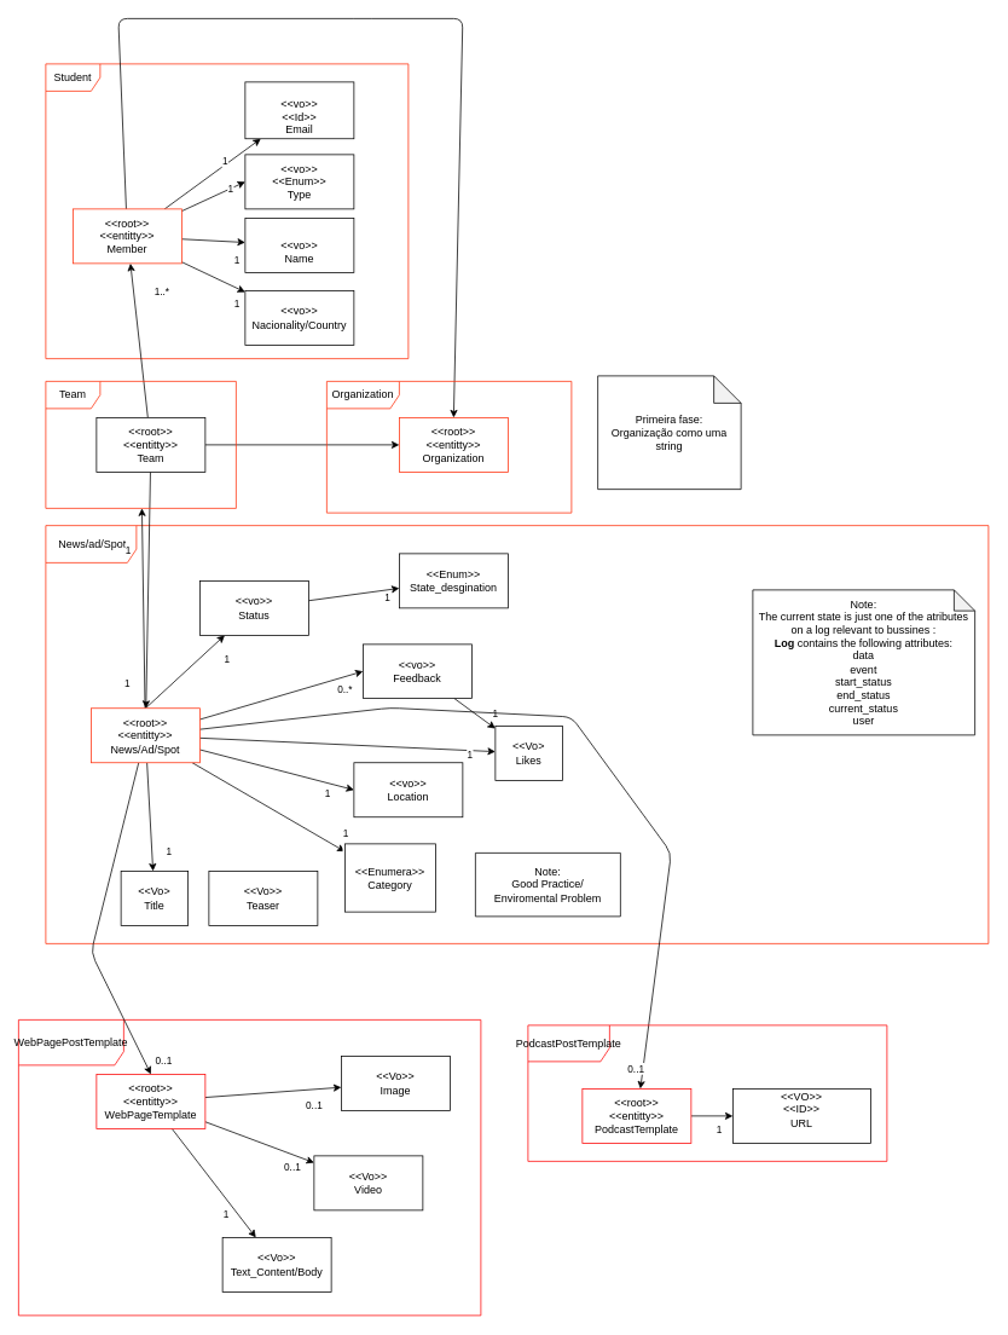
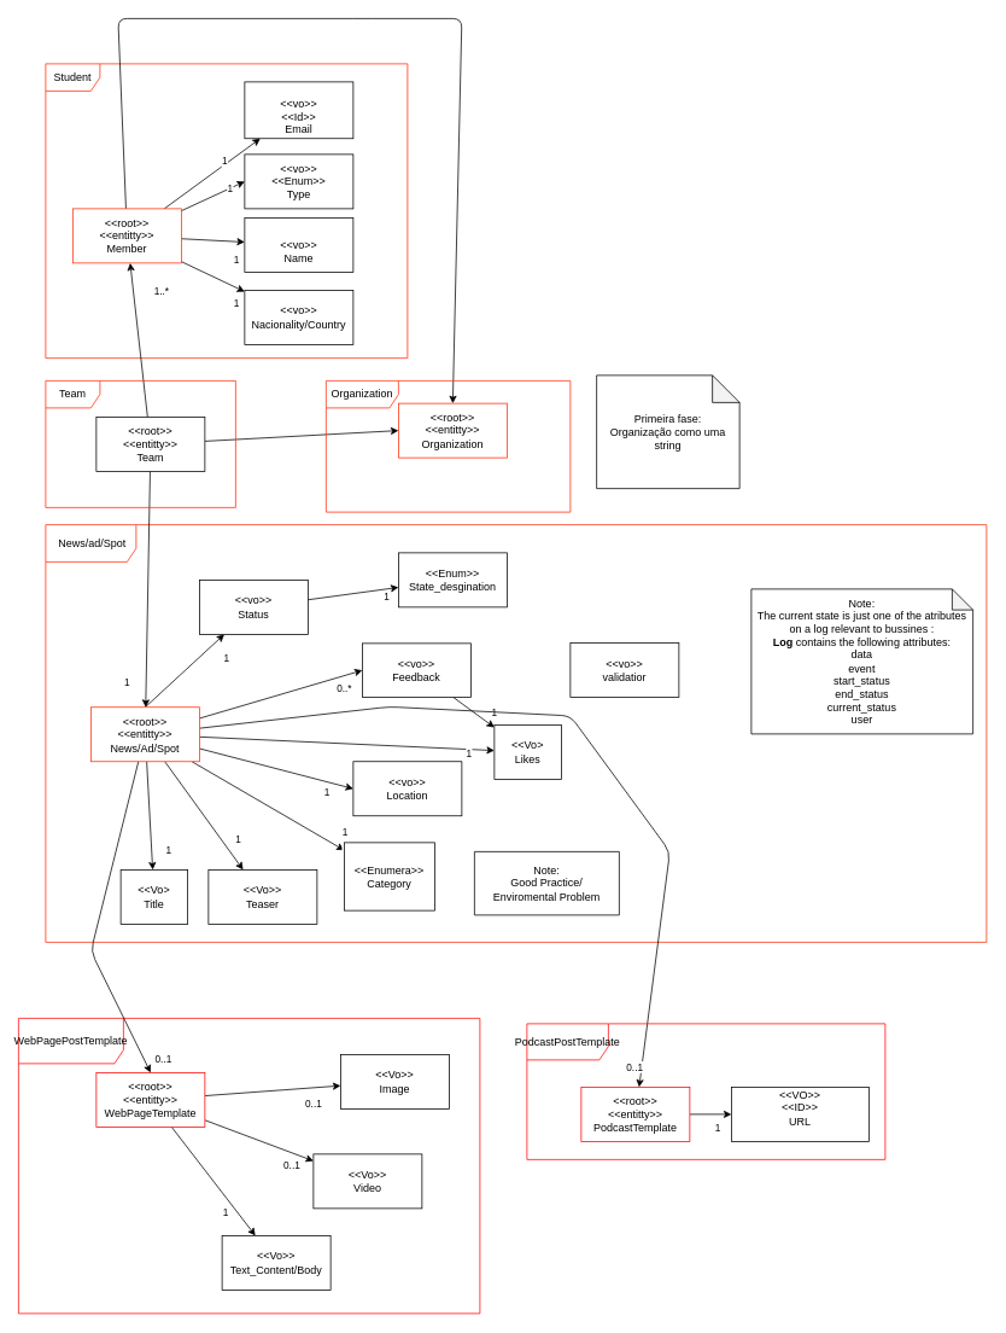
- <mxCell id="65" value="&amp;lt;&amp;lt;root&amp;gt;&amp;gt;&lt;div&gt;&amp;lt;&amp;lt;entitty&amp;gt;&amp;gt;&lt;/div&gt;&lt;div&gt;Organization&lt;/div&gt;" style="rounded=0;whiteSpace=wrap;html=1;strokeColor=#FF300D;" parent="1" vertex="1"><mxGeometry x="440" y="460" width="120" height="60" as="geometry" /></mxCell>
+ <mxCell id="65" value="&amp;lt;&amp;lt;root&amp;gt;&amp;gt;&lt;div&gt;&amp;lt;&amp;lt;entitty&amp;gt;&amp;gt;&lt;/div&gt;&lt;div&gt;Organization&lt;/div&gt;" style="rounded=0;whiteSpace=wrap;html=1;strokeColor=#FF300D;" parent="1" vertex="1"><mxGeometry x="440" y="445" width="120" height="60" as="geometry" /></mxCell>
- <mxCell id="30" value="1" style="edgeStyle=none;html=1;" parent="1" source="37" target="61" edge="1"><mxGeometry x="0.589" y="16" relative="1" as="geometry"><mxPoint as="offset" /></mxGeometry></mxCell>
+ <mxCell id="30" value="1" style="edgeStyle=none;html=1;" parent="1" source="37" target="67" edge="1"><mxGeometry x="0.589" y="16" relative="1" as="geometry"><mxPoint as="offset" /></mxGeometry></mxCell>
+ <mxCell id="59" value="&amp;lt;&amp;lt;vo&amp;gt;&amp;gt;&lt;div&gt;validatior&lt;/div&gt;" style="whiteSpace=wrap;html=1;rounded=0;" parent="1" vertex="1"><mxGeometry x="630" y="709.5" width="120" height="60" as="geometry" /></mxCell>
